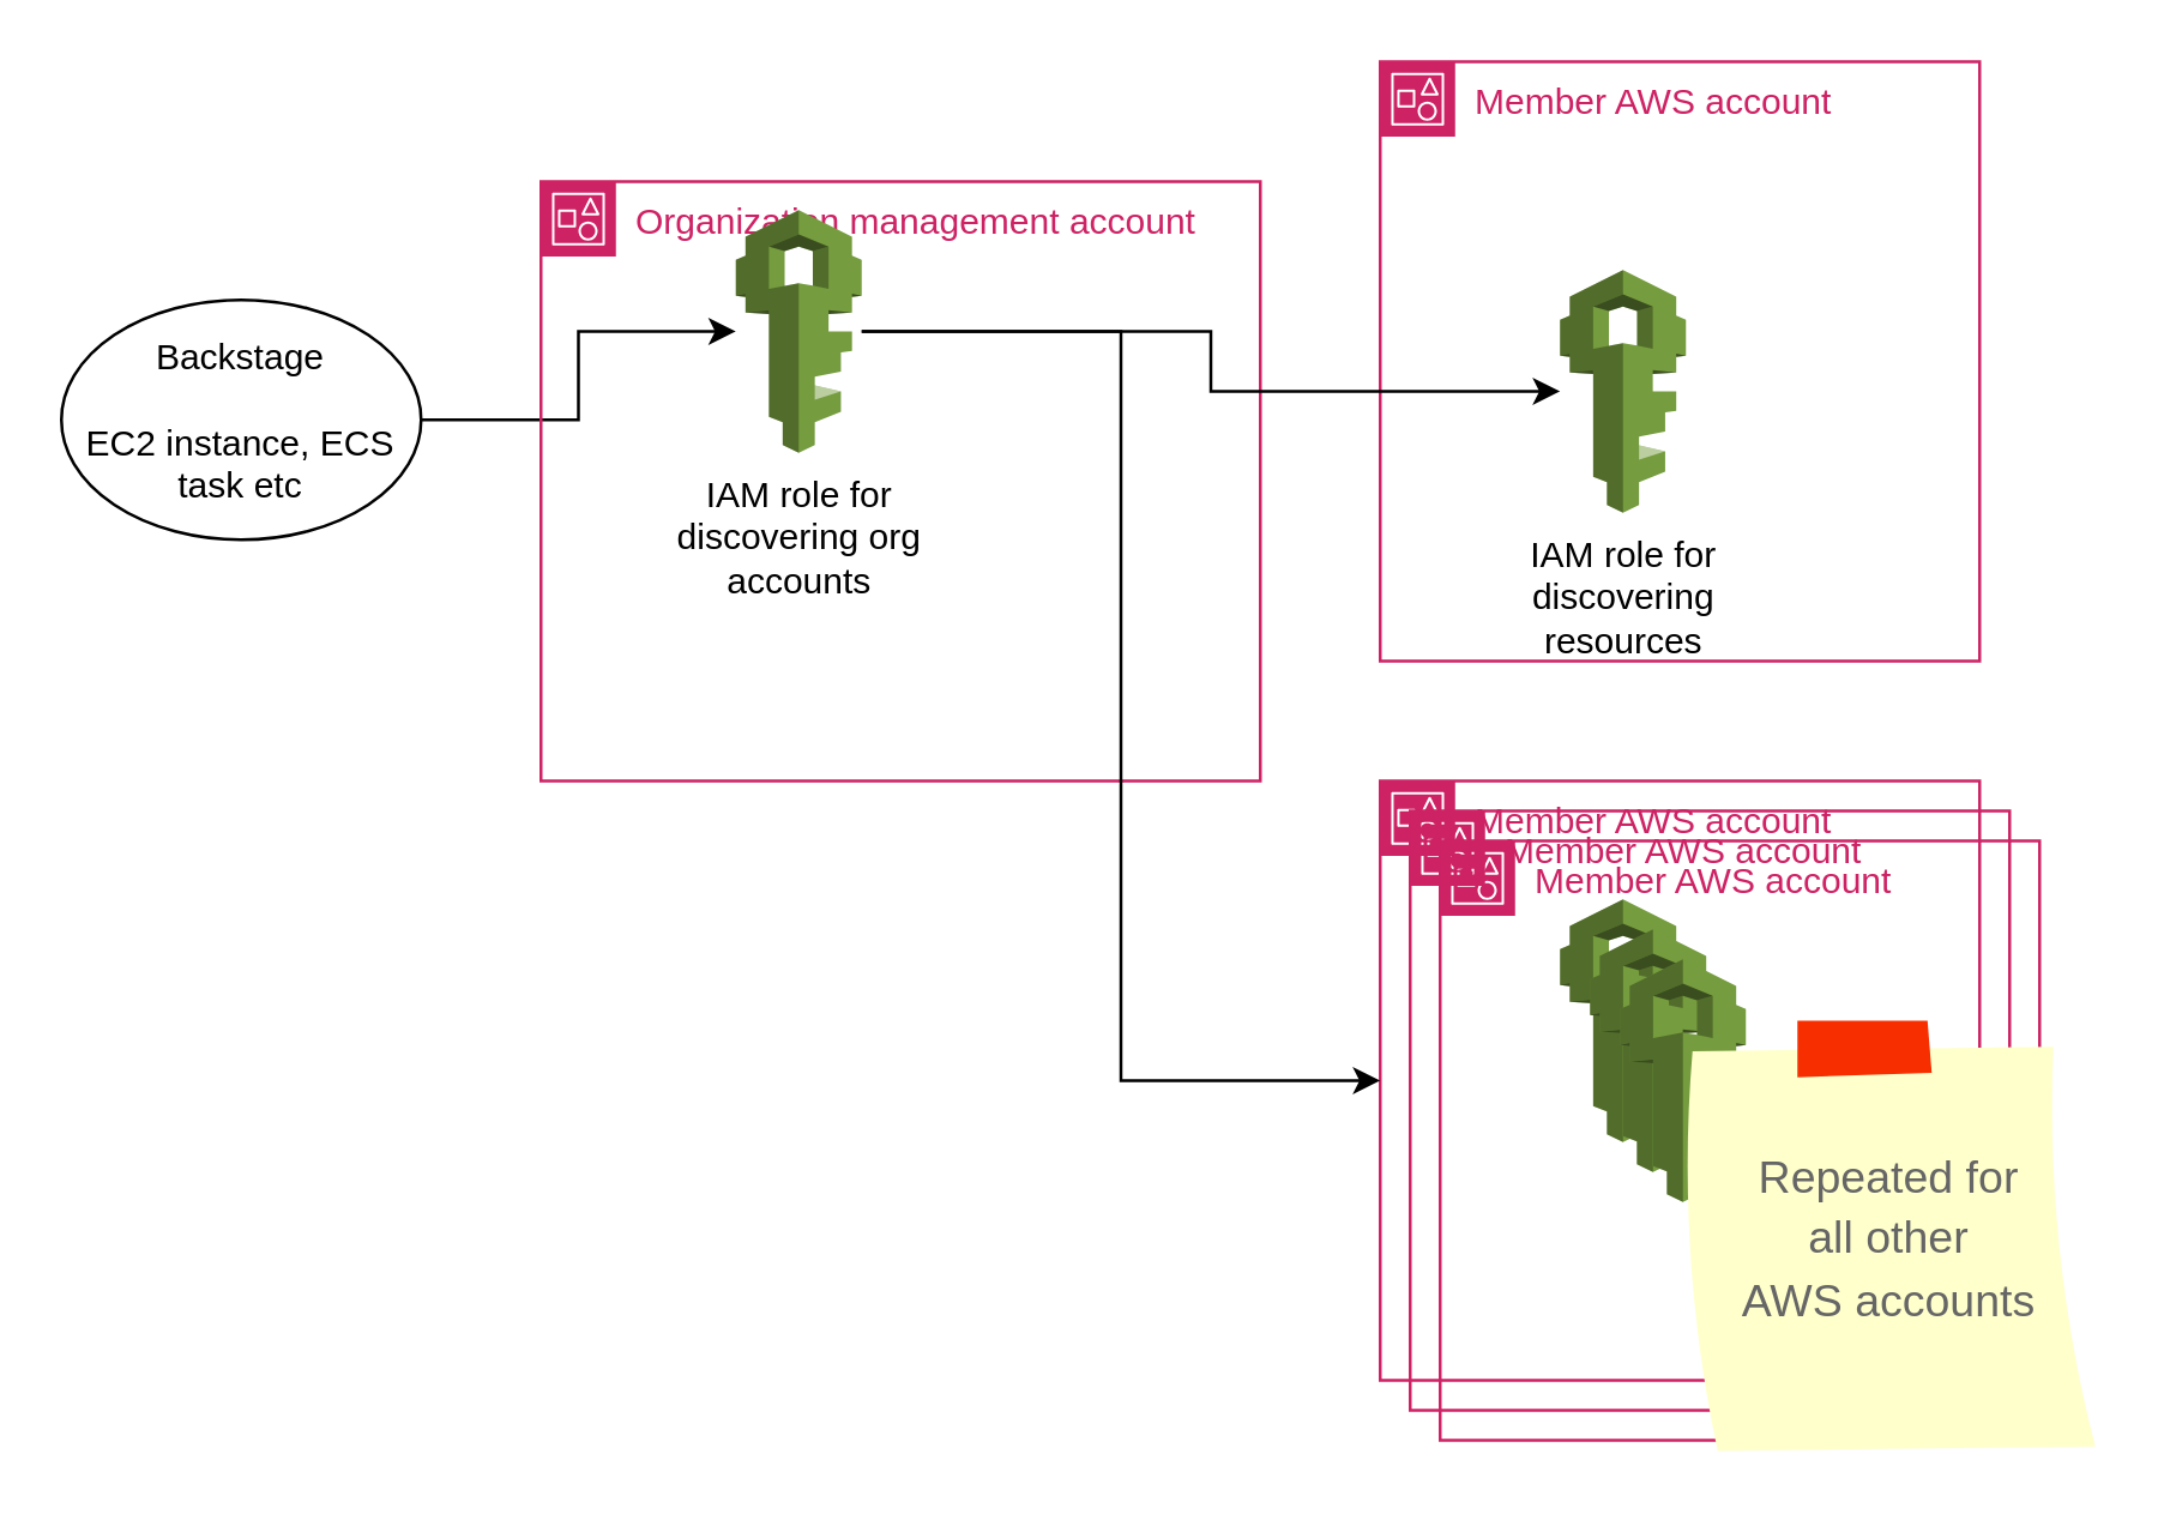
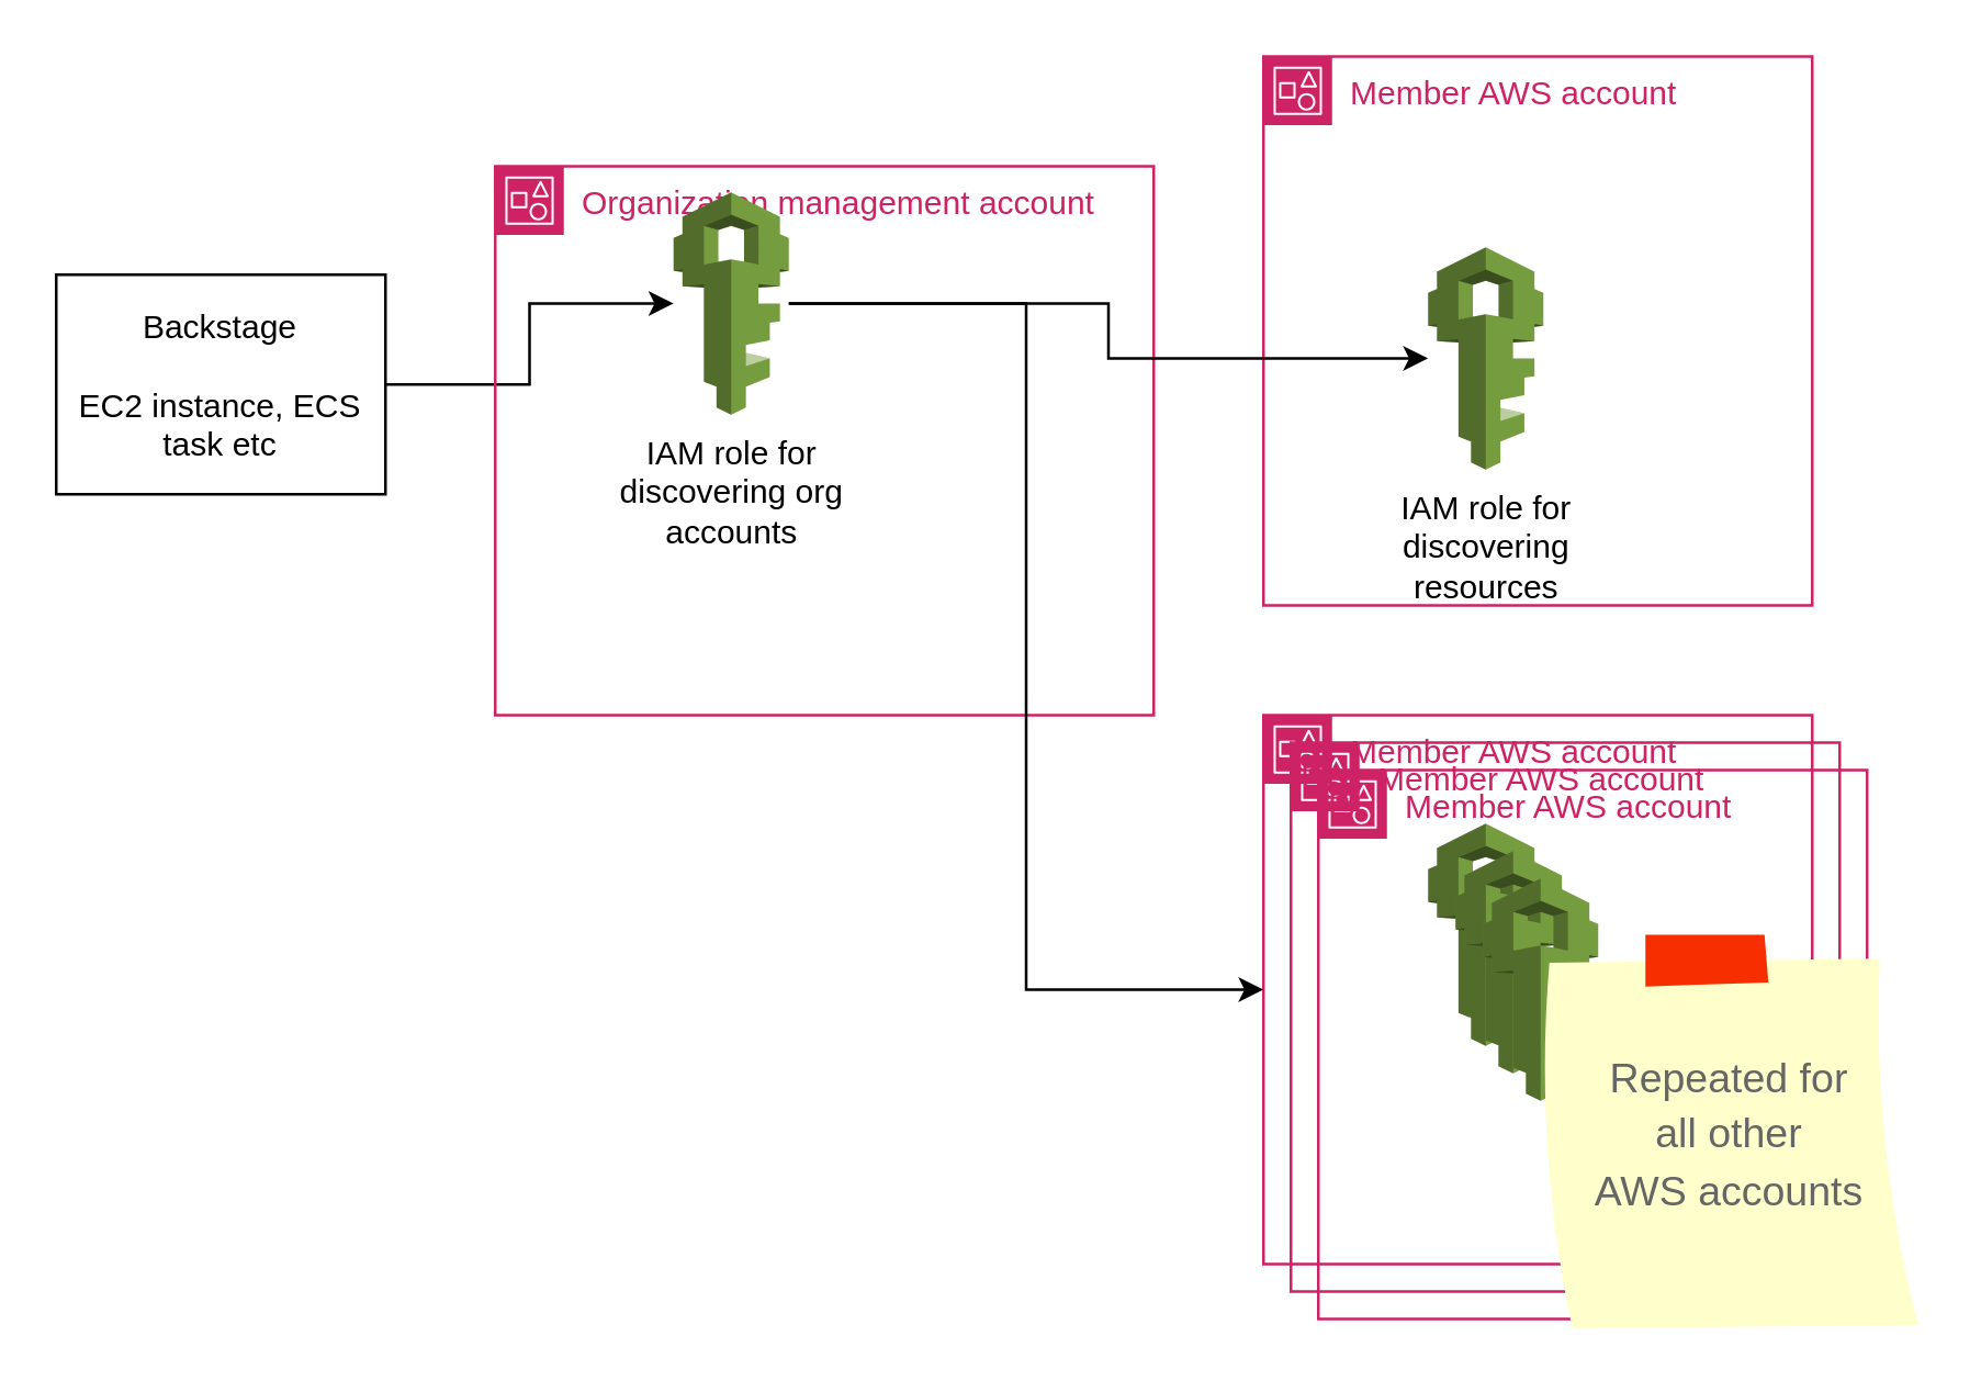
- <mxCell id="3" value="Backstage&lt;br&gt;&lt;br&gt;EC2 instance, ECS task etc" style="ellipse;whiteSpace=wrap;html=1;" vertex="1" parent="1"><mxGeometry x="20" y="99.5" width="120" height="80" as="geometry" /></mxCell>
+ <mxCell id="3" value="Backstage&lt;br&gt;&lt;br&gt;EC2 instance, ECS task etc" style="rounded=0;whiteSpace=wrap;html=1;" vertex="1" parent="1"><mxGeometry x="20" y="99.5" width="120" height="80" as="geometry" /></mxCell>
